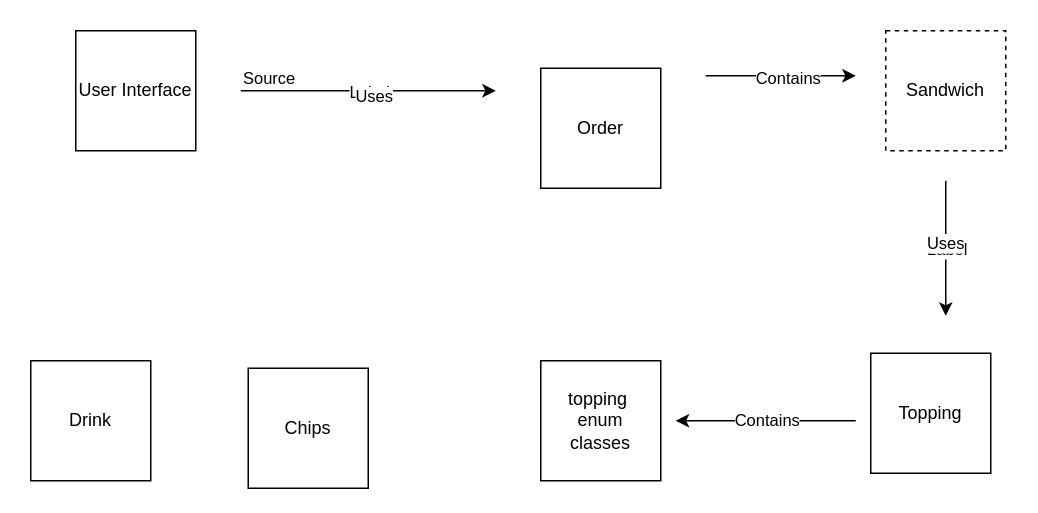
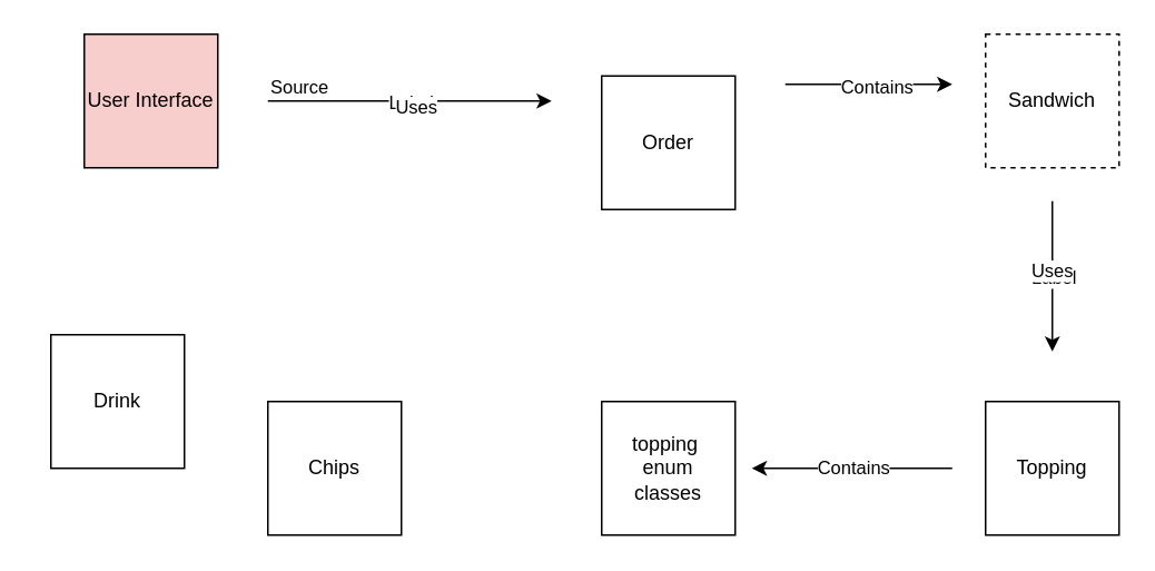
- <mxCell id="4" value="User Interface" style="whiteSpace=wrap;html=1;aspect=fixed;" vertex="1" parent="1"><mxGeometry x="50" y="20" width="80" height="80" as="geometry" /></mxCell>
+ <mxCell id="4" value="User Interface" style="whiteSpace=wrap;html=1;aspect=fixed;fillColor=#f8cecc;" vertex="1" parent="1"><mxGeometry x="50" y="20" width="80" height="80" as="geometry" /></mxCell>
- <mxCell id="17" value="Topping" style="whiteSpace=wrap;html=1;aspect=fixed;" vertex="1" parent="1"><mxGeometry x="580" y="235" width="80" height="80" as="geometry" /></mxCell>
+ <mxCell id="17" value="Topping" style="whiteSpace=wrap;html=1;aspect=fixed;" vertex="1" parent="1"><mxGeometry x="590" y="240" width="80" height="80" as="geometry" /></mxCell>
- <mxCell id="22" value="Drink" style="whiteSpace=wrap;html=1;aspect=fixed;" vertex="1" parent="1"><mxGeometry x="20" y="240" width="80" height="80" as="geometry" /></mxCell>
+ <mxCell id="22" value="Drink" style="whiteSpace=wrap;html=1;aspect=fixed;" vertex="1" parent="1"><mxGeometry x="30" y="200" width="80" height="80" as="geometry" /></mxCell>
- <mxCell id="23" value="Chips" style="whiteSpace=wrap;html=1;aspect=fixed;" vertex="1" parent="1"><mxGeometry x="165" y="245" width="80" height="80" as="geometry" /></mxCell>
+ <mxCell id="23" value="Chips" style="whiteSpace=wrap;html=1;aspect=fixed;" vertex="1" parent="1"><mxGeometry x="160" y="240" width="80" height="80" as="geometry" /></mxCell>
